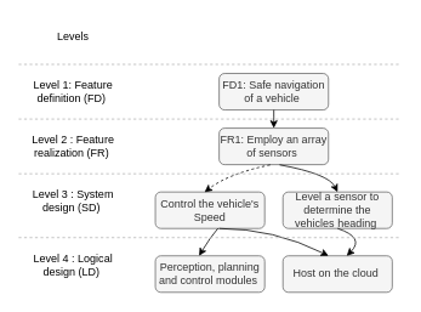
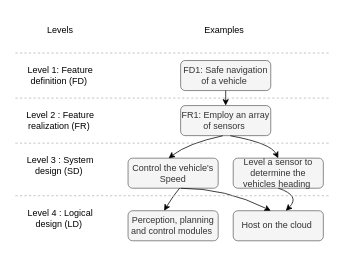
+ <mxCell id="16" value="Examples&amp;nbsp;" style="rounded=0;whiteSpace=wrap;html=1;strokeColor=none;" vertex="1" parent="1"><mxGeometry x="240" y="20" width="120" height="40" as="geometry" /></mxCell>
- <mxCell id="11" value="" style="curved=1;endArrow=classic;html=1;rounded=0;entryX=0.45;entryY=0.005;entryDx=0;entryDy=0;exitX=0.467;exitY=1.005;exitDx=0;exitDy=0;exitPerimeter=0;entryPerimeter=0;dashed=1;" edge="1" parent="1" source="5" target="7"><mxGeometry width="50" height="50" relative="1" as="geometry"><mxPoint x="208" y="180" as="sourcePoint" /><mxPoint x="252" y="210" as="targetPoint" /><Array as="points"><mxPoint x="250" y="190" /></Array></mxGeometry></mxCell>
+ <mxCell id="11" value="" style="curved=1;endArrow=classic;html=1;rounded=0;entryX=0.45;entryY=0.005;entryDx=0;entryDy=0;exitX=0.467;exitY=1.005;exitDx=0;exitDy=0;exitPerimeter=0;entryPerimeter=0;" edge="1" parent="1" source="5" target="7"><mxGeometry width="50" height="50" relative="1" as="geometry"><mxPoint x="208" y="180" as="sourcePoint" /><mxPoint x="252" y="210" as="targetPoint" /><Array as="points"><mxPoint x="250" y="190" /></Array></mxGeometry></mxCell>
